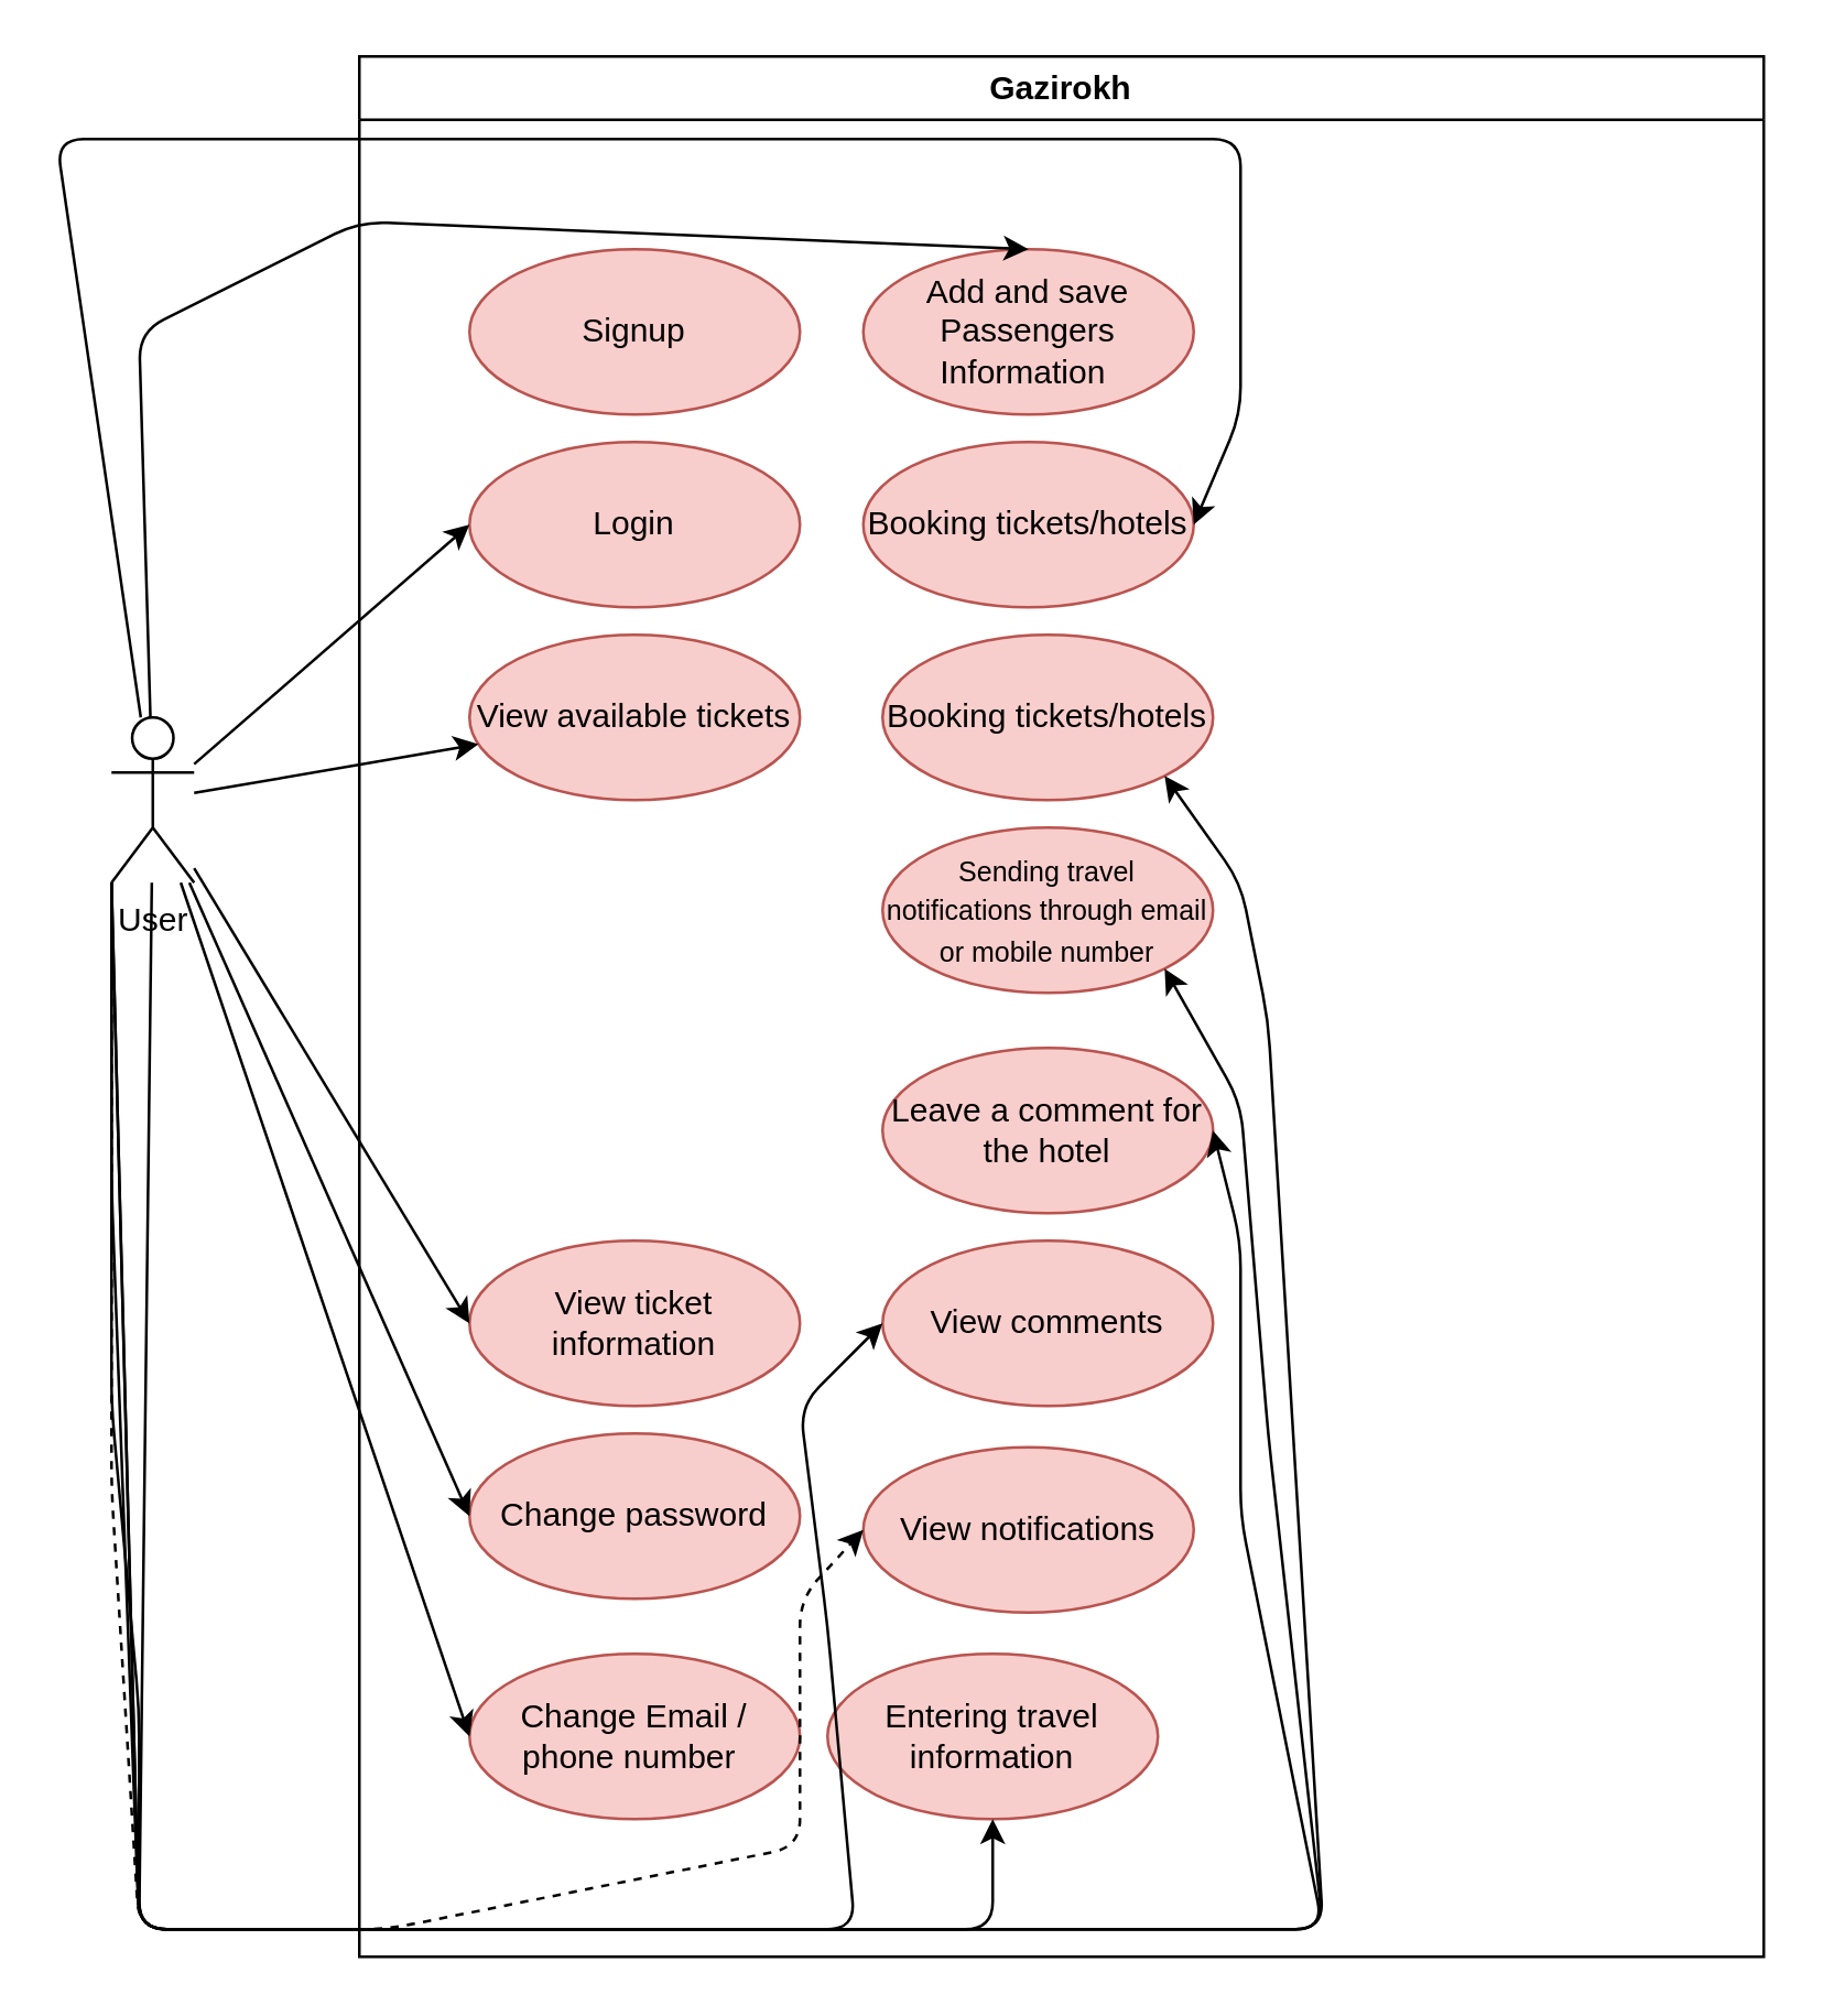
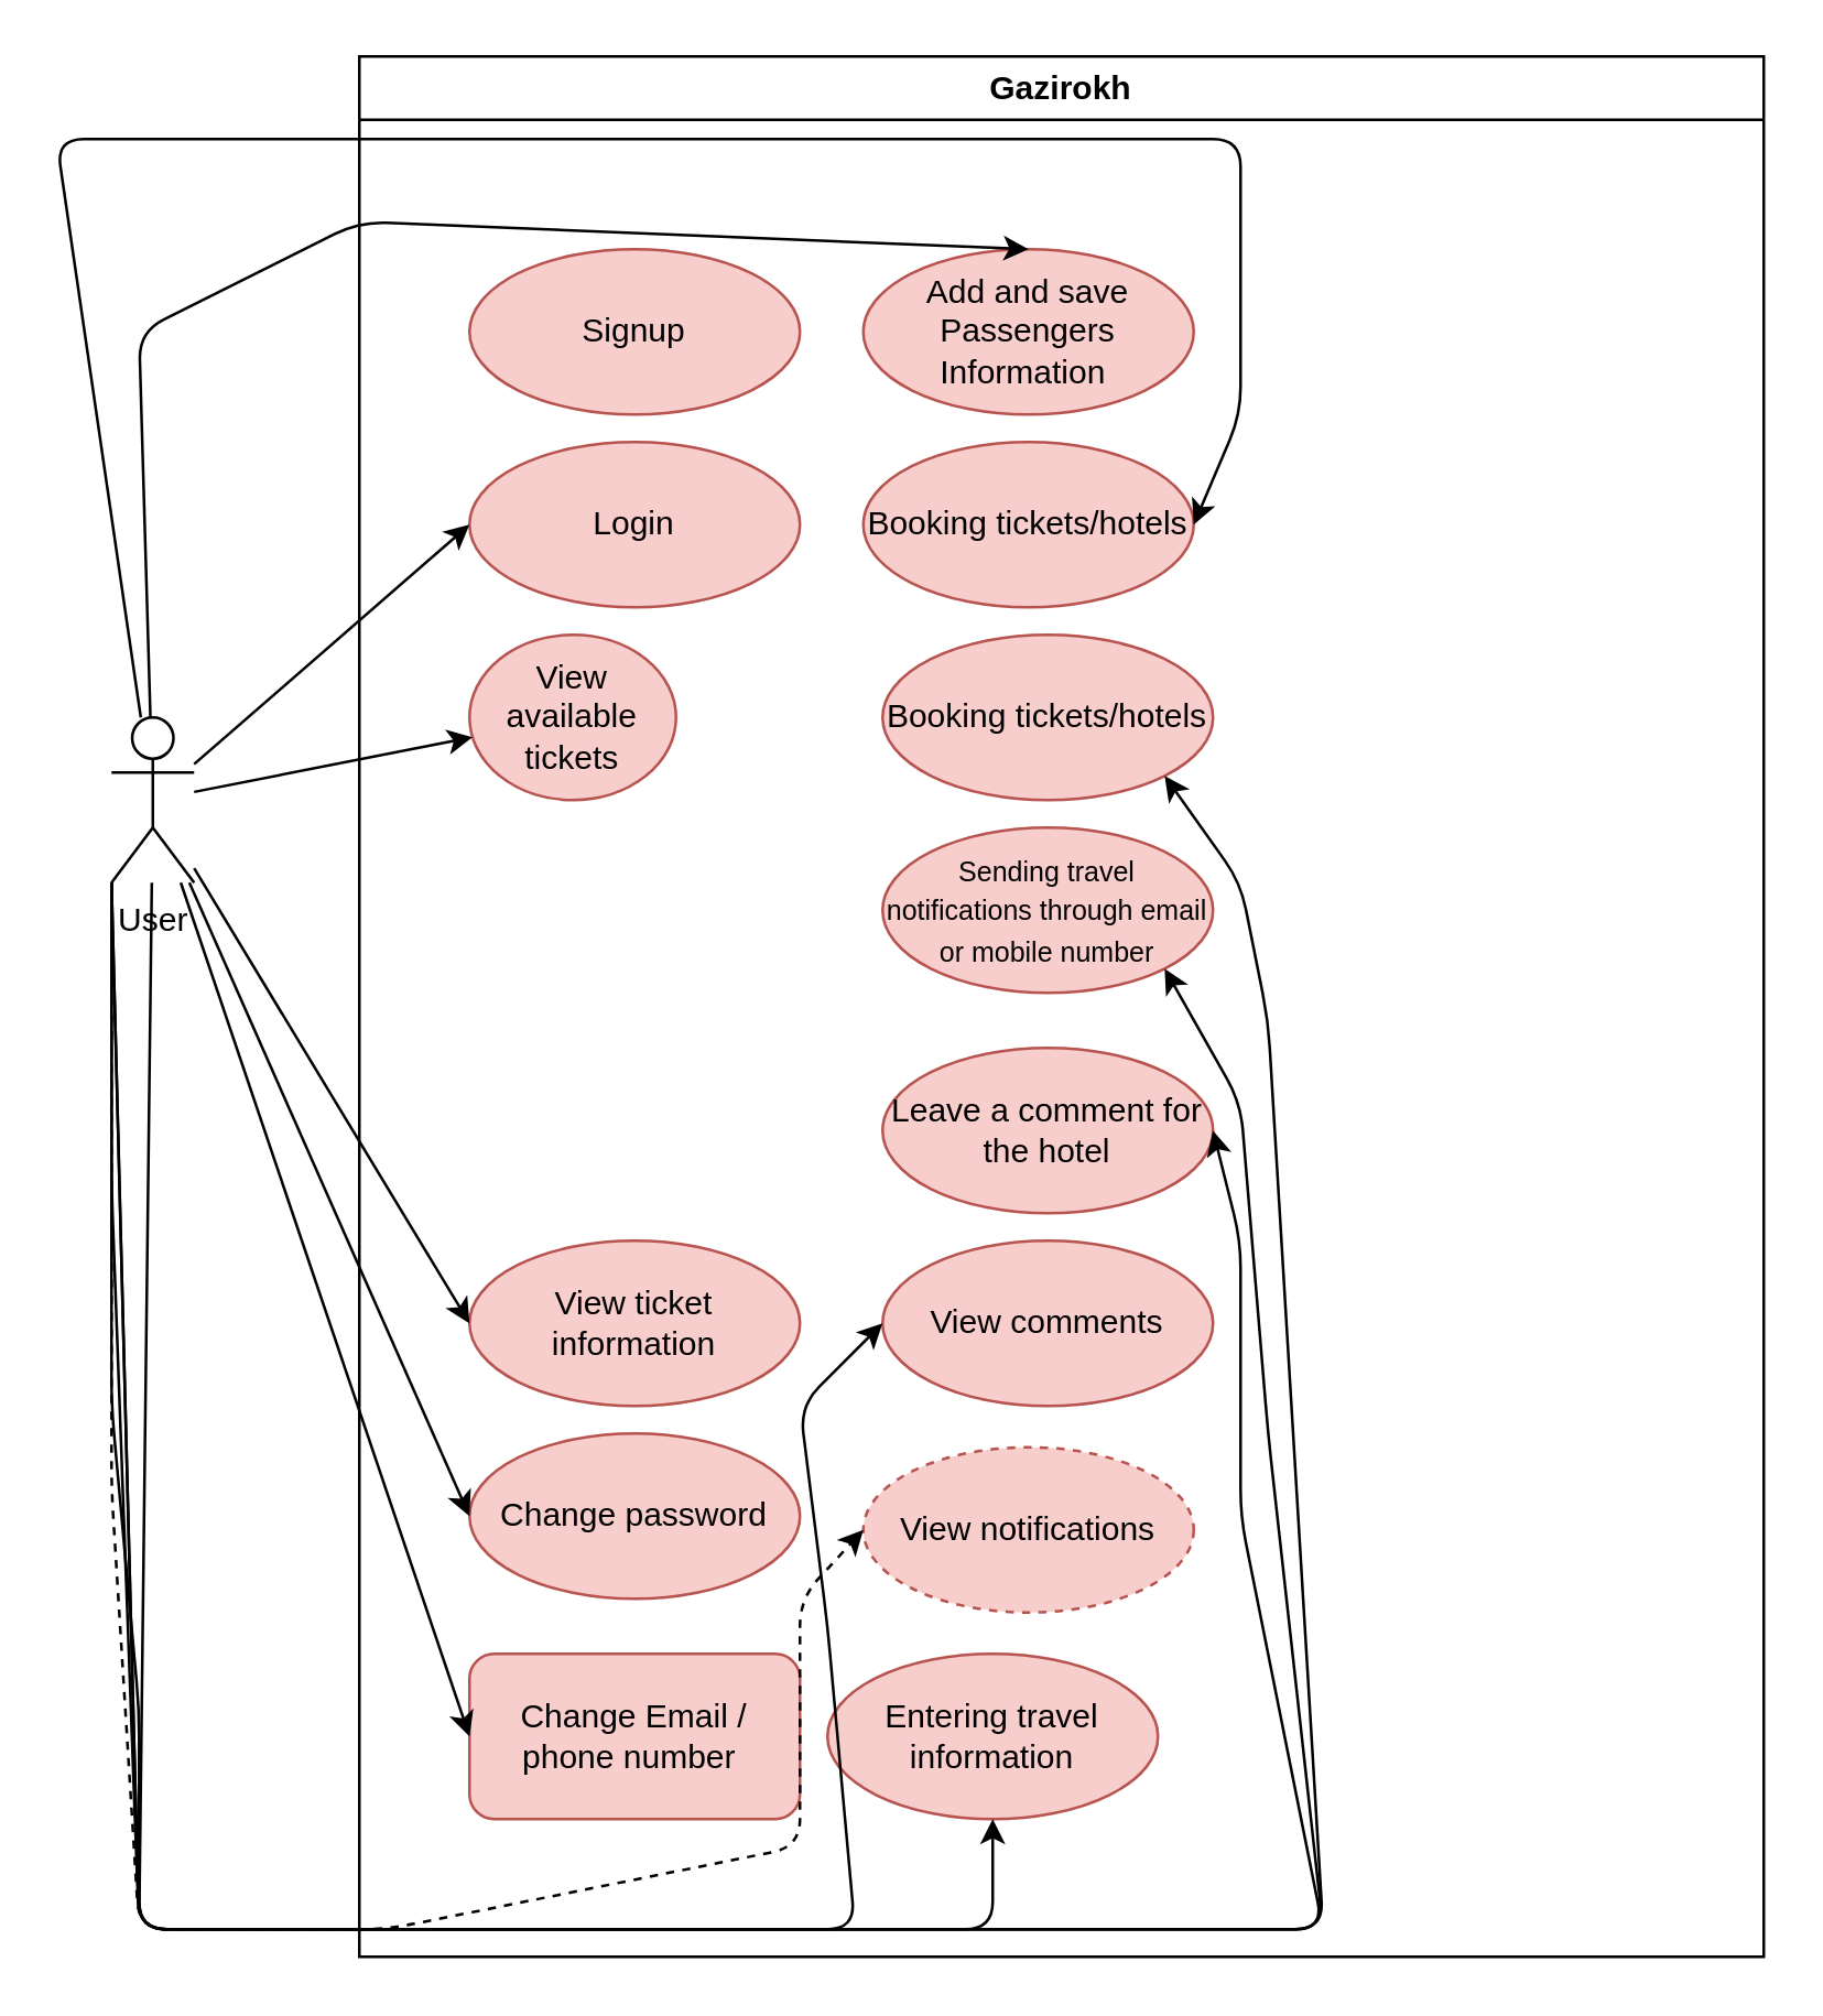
- <mxCell id="5" value="View available tickets" style="ellipse;whiteSpace=wrap;html=1;fillColor=#f8cecc;strokeColor=#b85450;" vertex="1" parent="2"><mxGeometry x="40" y="210" width="120" height="60" as="geometry" /></mxCell>
+ <mxCell id="5" value="View available tickets" style="ellipse;whiteSpace=wrap;html=1;fillColor=#f8cecc;strokeColor=#b85450;" vertex="1" parent="2"><mxGeometry x="40" y="210" width="75" height="60" as="geometry" /></mxCell>
- <mxCell id="15" value="&lt;font&gt;View notifications&lt;/font&gt;" style="ellipse;whiteSpace=wrap;html=1;fillColor=#f8cecc;strokeColor=#b85450;" vertex="1" parent="2"><mxGeometry x="183" y="505" width="120" height="60" as="geometry" /></mxCell>
+ <mxCell id="15" value="&lt;font&gt;View notifications&lt;/font&gt;" style="ellipse;whiteSpace=wrap;html=1;fillColor=#f8cecc;strokeColor=#b85450;dashed=1;" vertex="1" parent="2"><mxGeometry x="183" y="505" width="120" height="60" as="geometry" /></mxCell>
- <mxCell id="7" value="Change Email / phone number&amp;nbsp;" style="ellipse;whiteSpace=wrap;html=1;fillColor=#f8cecc;strokeColor=#b85450;" vertex="1" parent="2"><mxGeometry x="40" y="580" width="120" height="60" as="geometry" /></mxCell>
+ <mxCell id="7" value="Change Email / phone number&amp;nbsp;" style="whiteSpace=wrap;html=1;fillColor=#f8cecc;strokeColor=#b85450;rounded=1;" vertex="1" parent="2"><mxGeometry x="40" y="580" width="120" height="60" as="geometry" /></mxCell>
